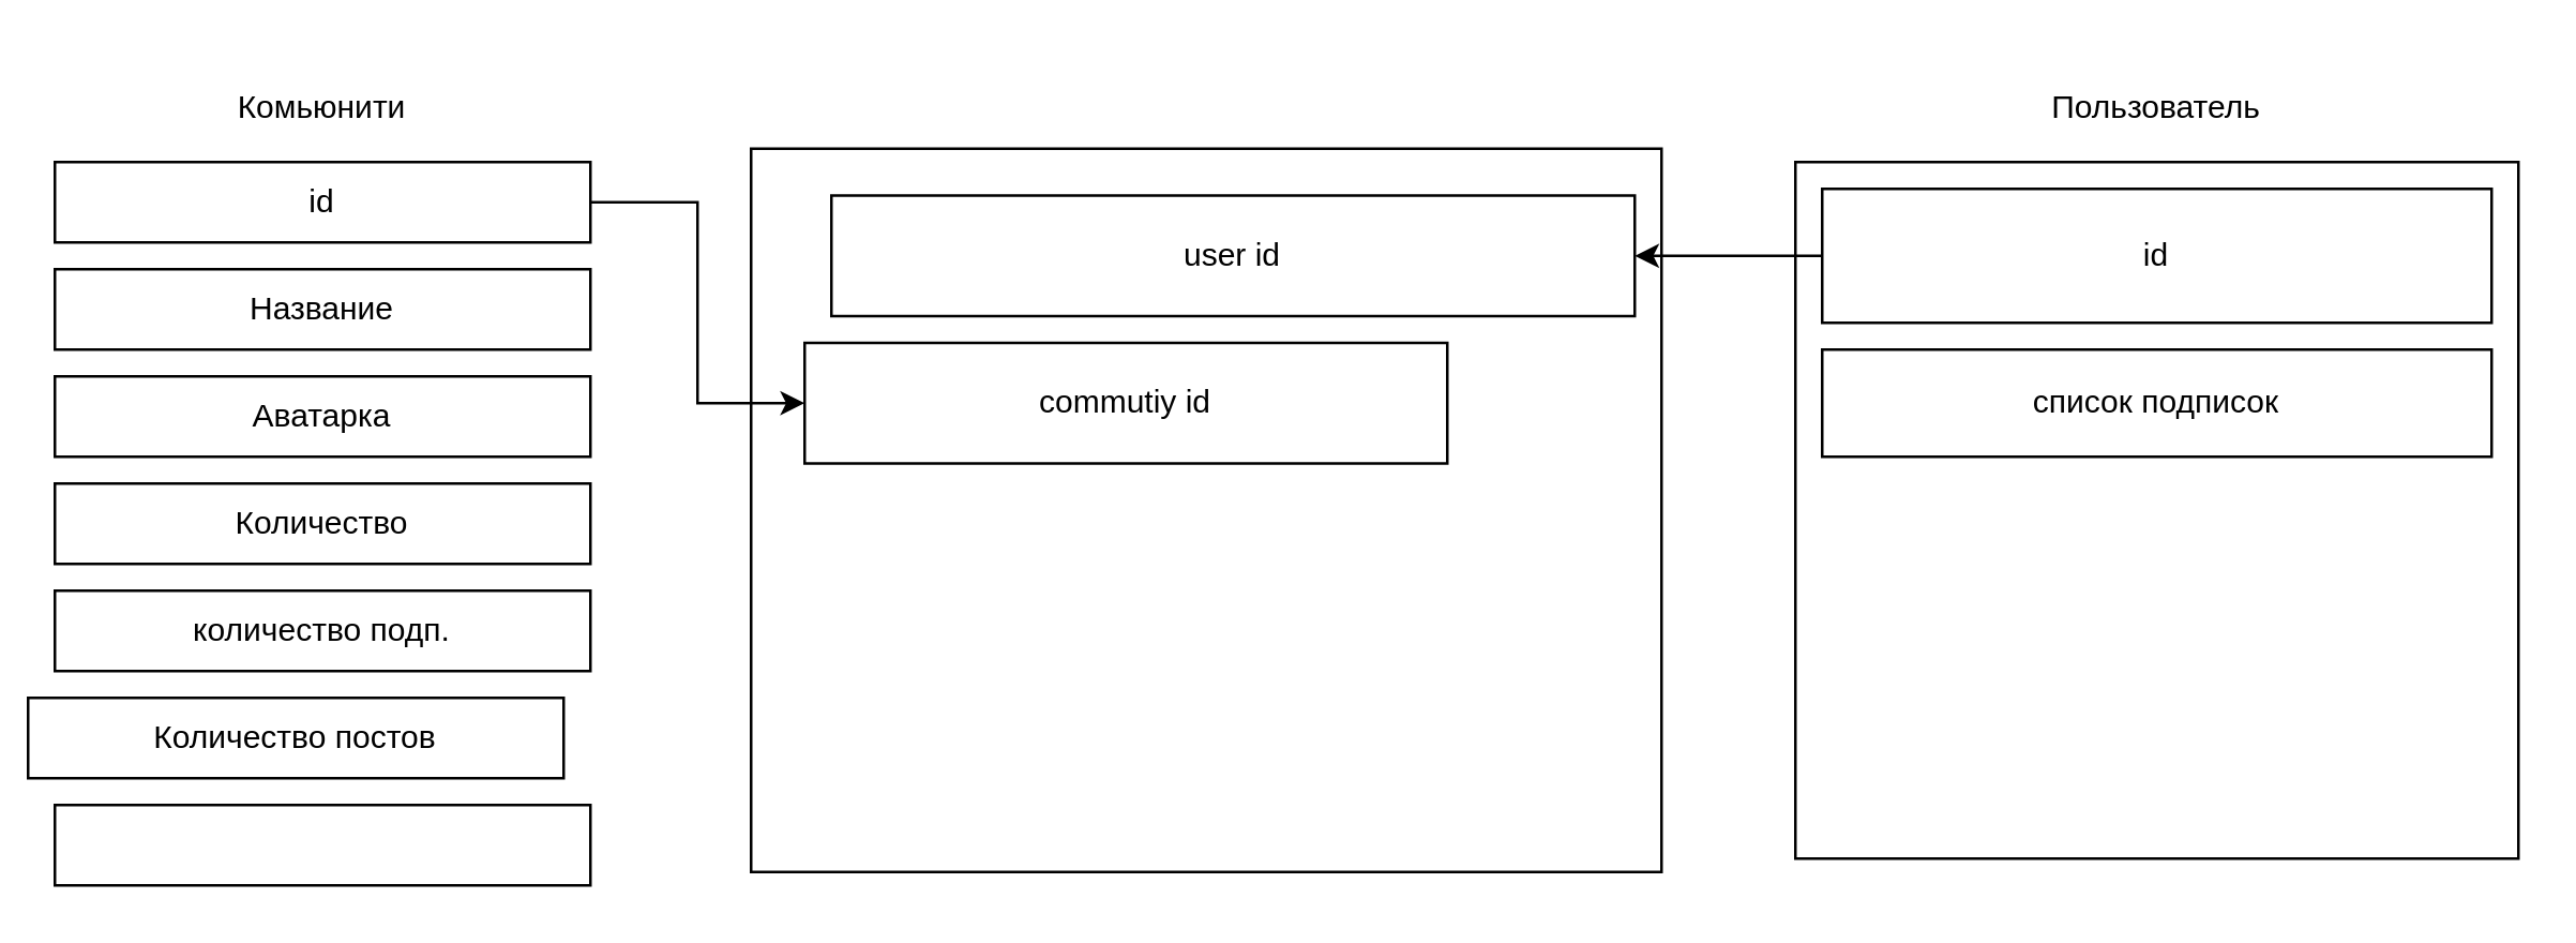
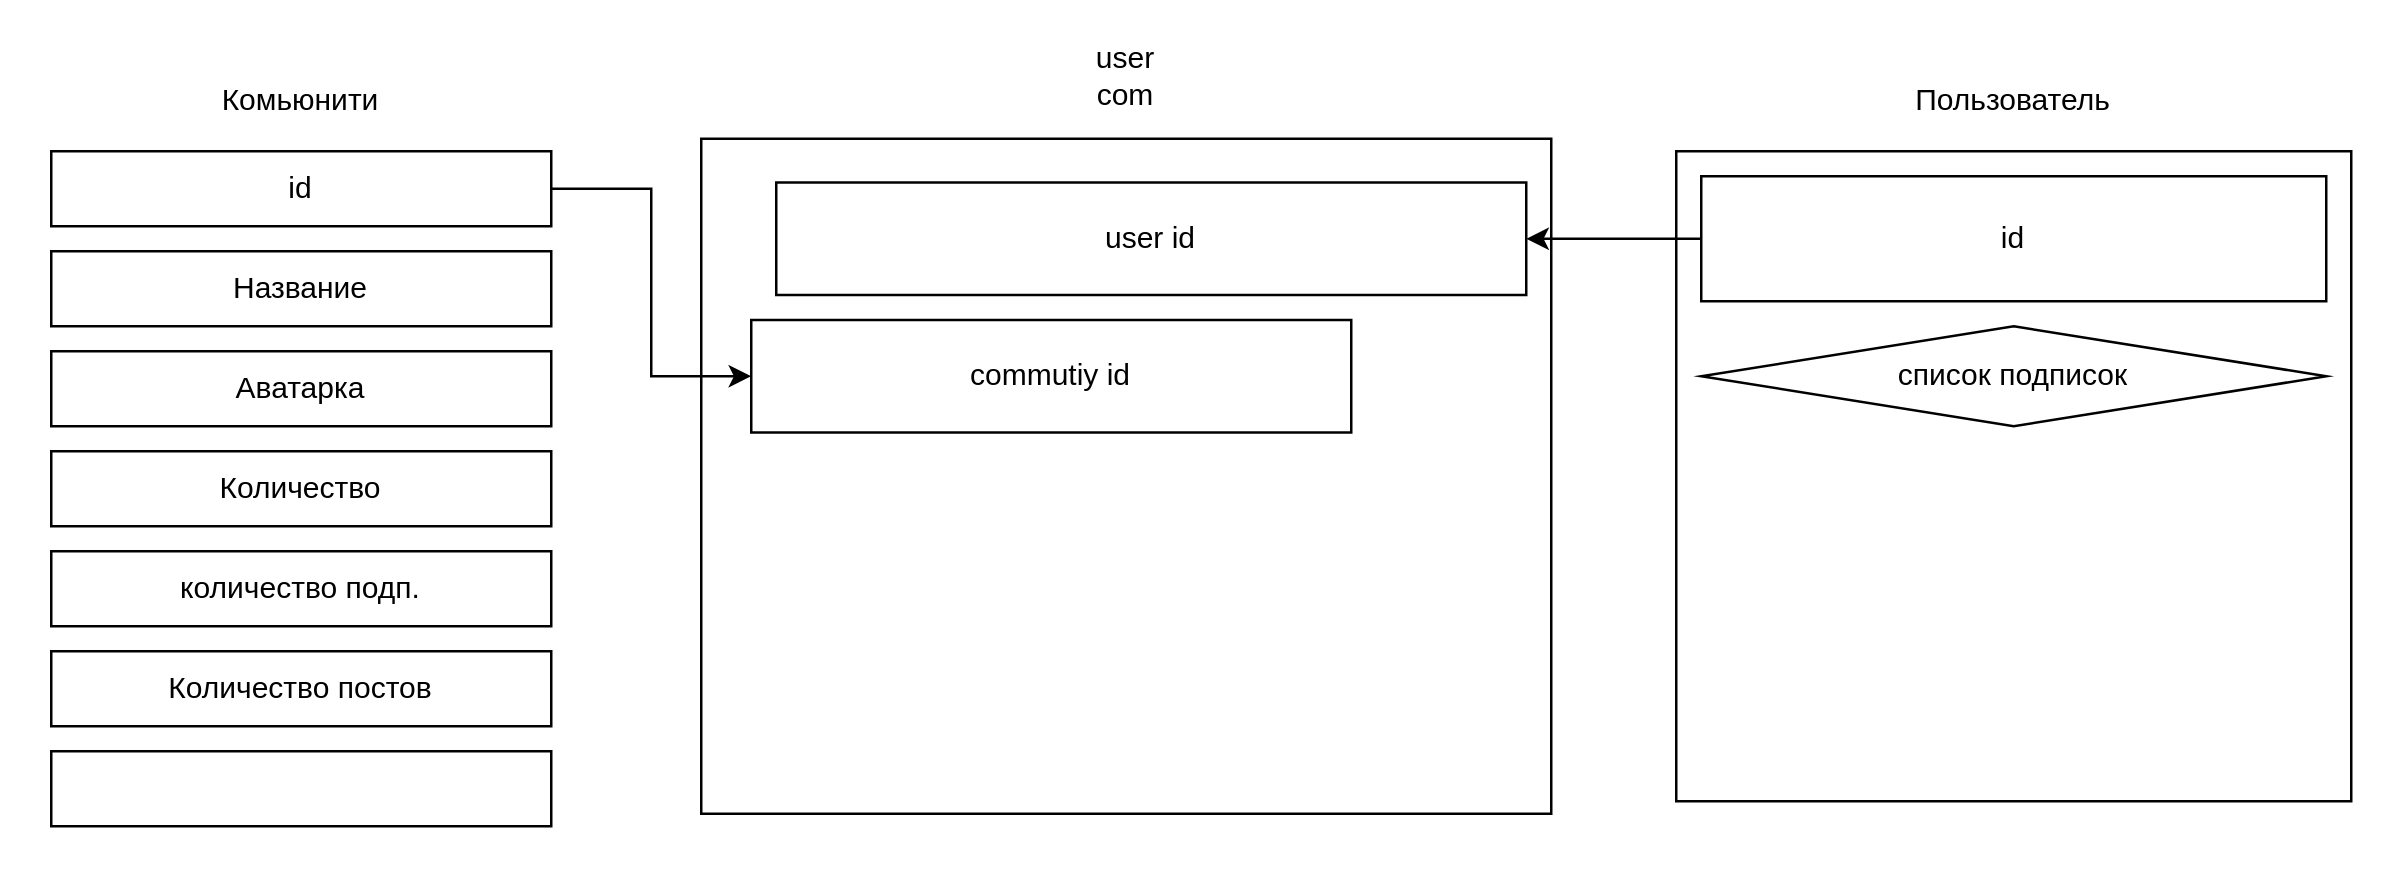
+ <mxCell id="19" value="user com" style="text;html=1;strokeColor=none;fillColor=none;align=center;verticalAlign=middle;whiteSpace=wrap;rounded=0;" parent="1" vertex="1"><mxGeometry x="430" y="20" width="40" height="20" as="geometry" /></mxCell>
- <mxCell id="16" value="список подписок" style="rounded=0;whiteSpace=wrap;html=1;" parent="1" vertex="1"><mxGeometry x="680" y="130" width="250" height="40" as="geometry" /></mxCell>
+ <mxCell id="16" value="список подписок" style="rhombus;whiteSpace=wrap;html=1;" parent="1" vertex="1"><mxGeometry x="680" y="130" width="250" height="40" as="geometry" /></mxCell>
- <mxCell id="10" value="Количество постов" style="rounded=0;whiteSpace=wrap;html=1;" parent="1" vertex="1"><mxGeometry x="10" y="260" width="200" height="30" as="geometry" /></mxCell>
+ <mxCell id="10" value="Количество постов" style="rounded=0;whiteSpace=wrap;html=1;" parent="1" vertex="1"><mxGeometry x="20" y="260" width="200" height="30" as="geometry" /></mxCell>
